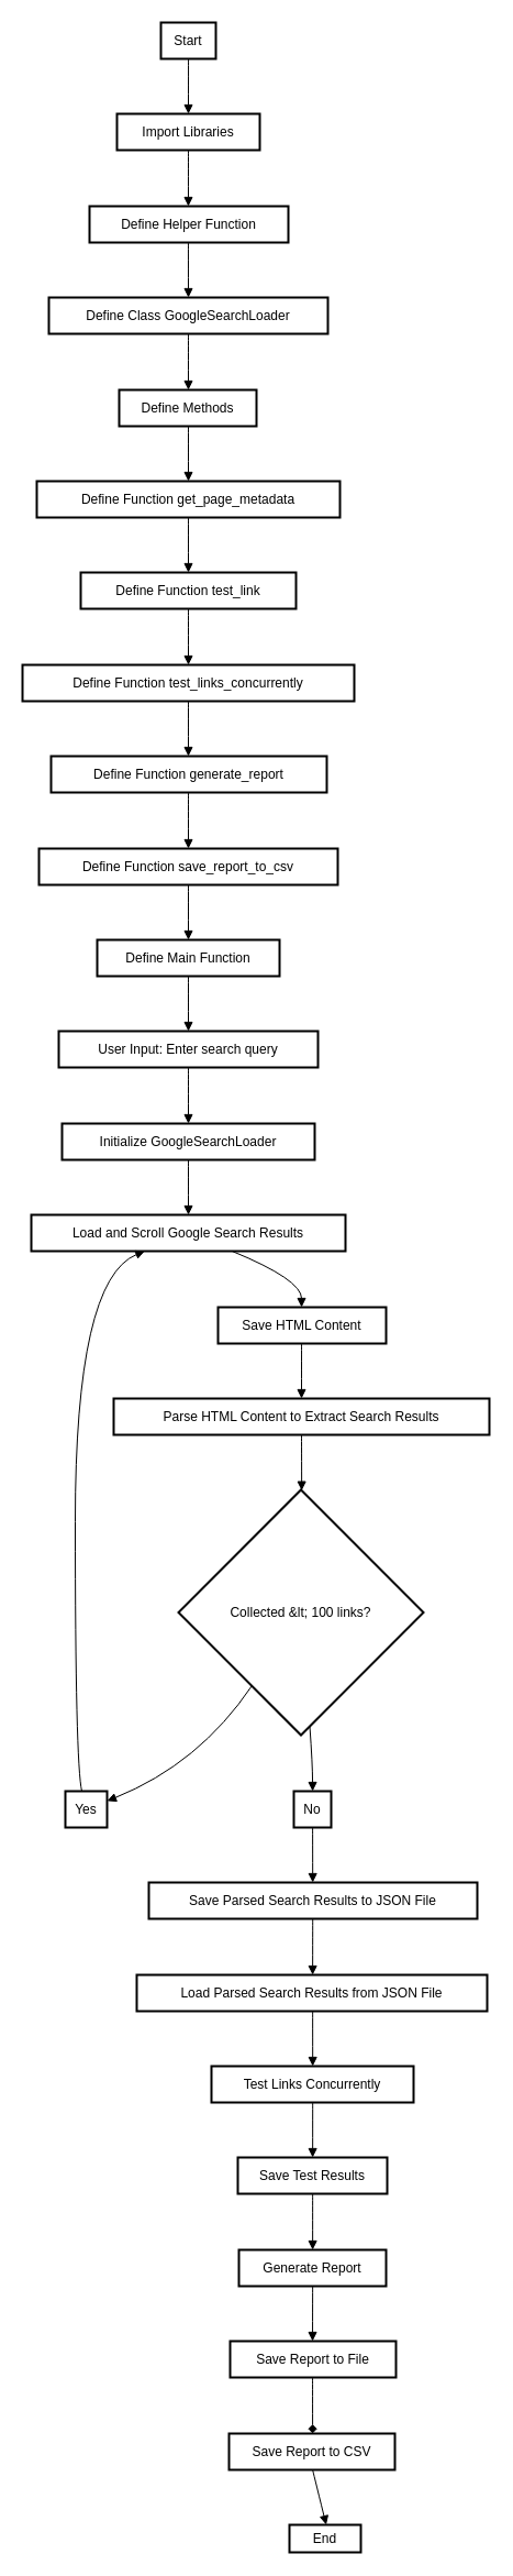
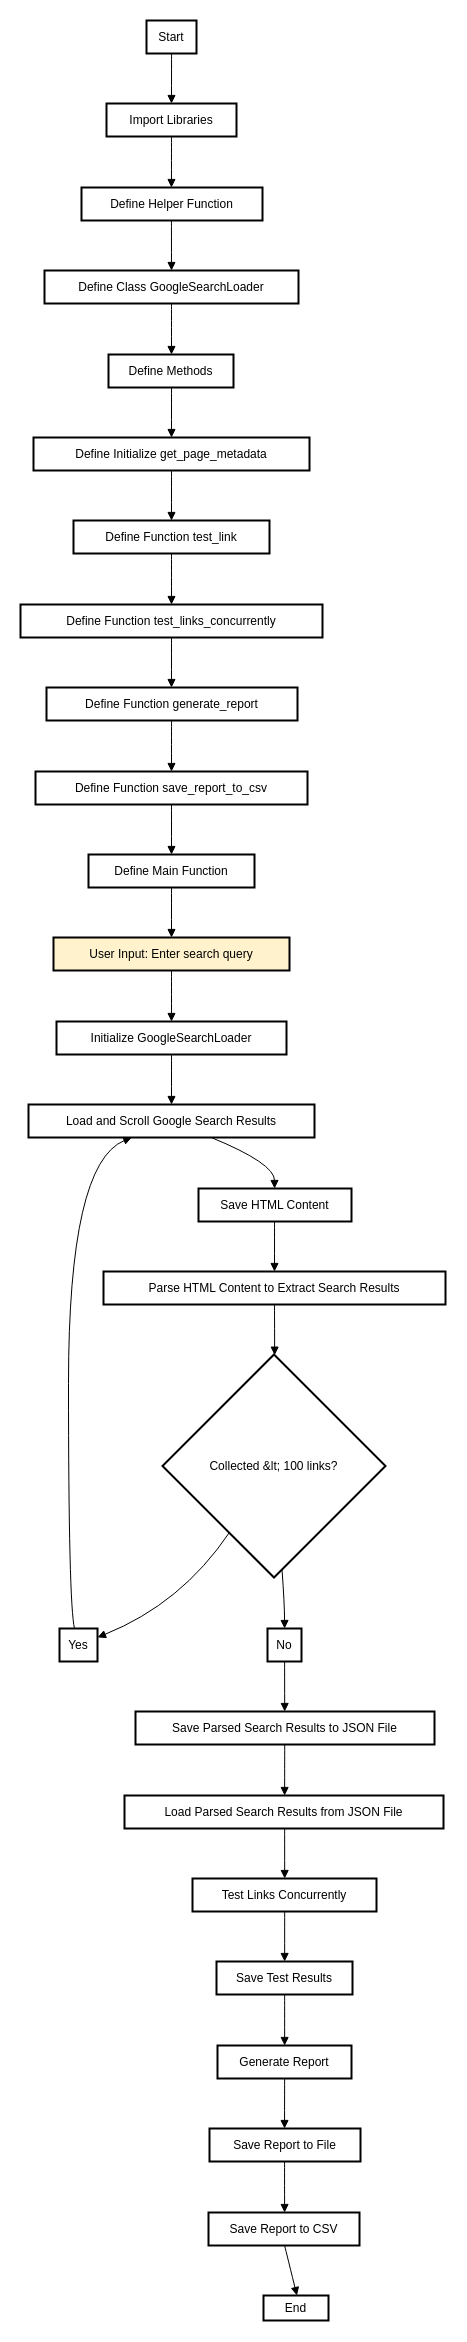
- <mxCell id="7" value="Define Function get_page_metadata" style="whiteSpace=wrap;strokeWidth=2;" vertex="1" parent="1"><mxGeometry x="33" y="437" width="276" height="33" as="geometry" /></mxCell>
+ <mxCell id="7" value="Define Initialize get_page_metadata" style="whiteSpace=wrap;strokeWidth=2;" vertex="1" parent="1"><mxGeometry x="33" y="437" width="276" height="33" as="geometry" /></mxCell>
- <mxCell id="13" value="User Input: Enter search query" style="whiteSpace=wrap;strokeWidth=2;" vertex="1" parent="1"><mxGeometry x="53" y="937" width="236" height="33" as="geometry" /></mxCell>
+ <mxCell id="13" value="User Input: Enter search query" style="whiteSpace=wrap;strokeWidth=2;fillColor=#fff2cc;" vertex="1" parent="1"><mxGeometry x="53" y="937" width="236" height="33" as="geometry" /></mxCell>
- <mxCell id="54" value="" style="curved=1;startArrow=none;endArrow=diamond;exitX=0.497;exitY=1.02;entryX=0.504;entryY=-0.01;rounded=0;" edge="1" parent="1" source="26" target="27"><mxGeometry relative="1" as="geometry"><Array as="points" /></mxGeometry></mxCell>
+ <mxCell id="54" value="" style="curved=1;startArrow=none;endArrow=block;exitX=0.497;exitY=1.02;entryX=0.504;entryY=-0.01;rounded=0;" edge="1" parent="1" source="26" target="27"><mxGeometry relative="1" as="geometry"><Array as="points" /></mxGeometry></mxCell>
